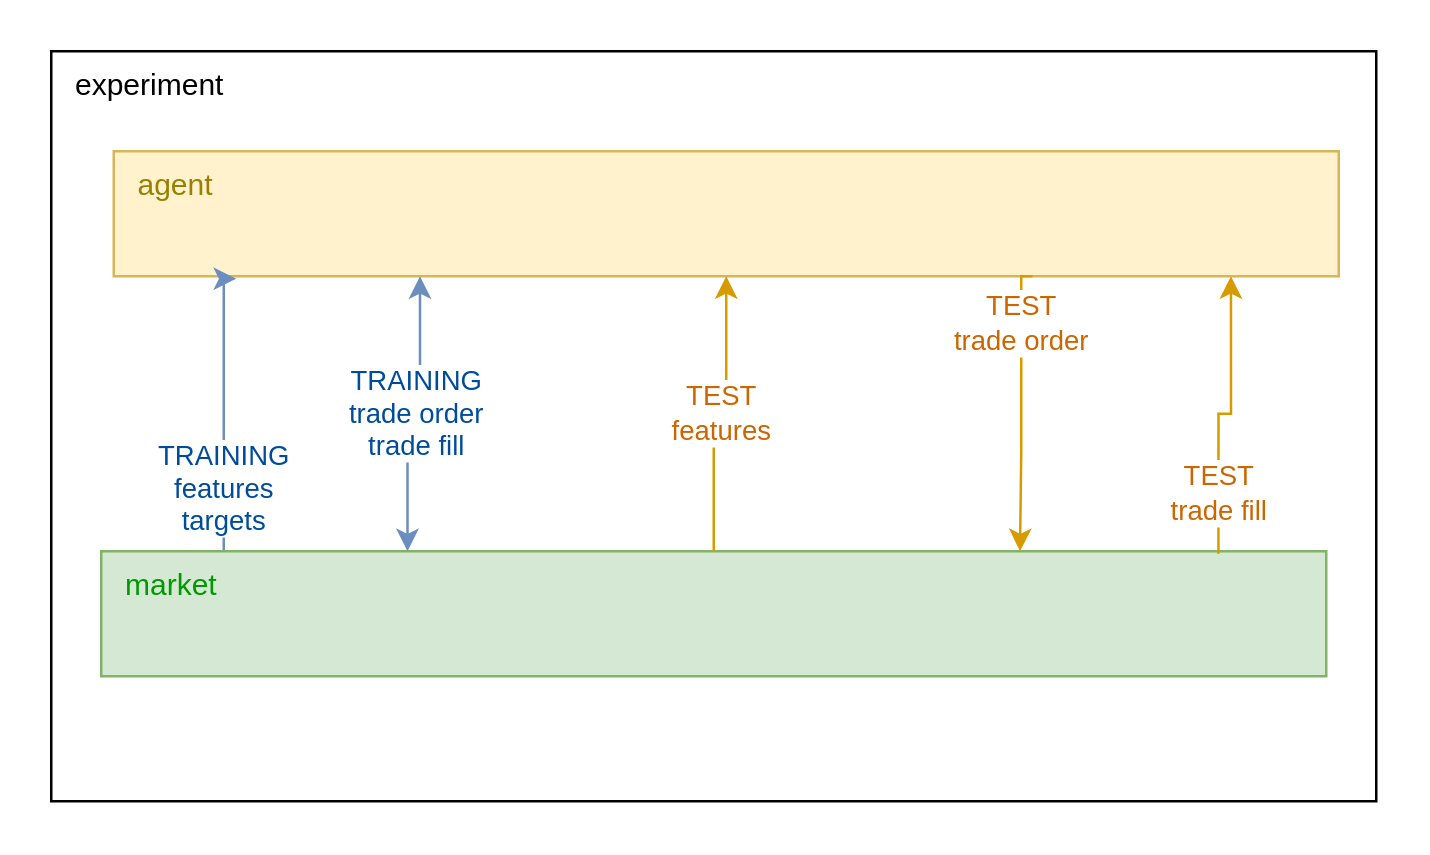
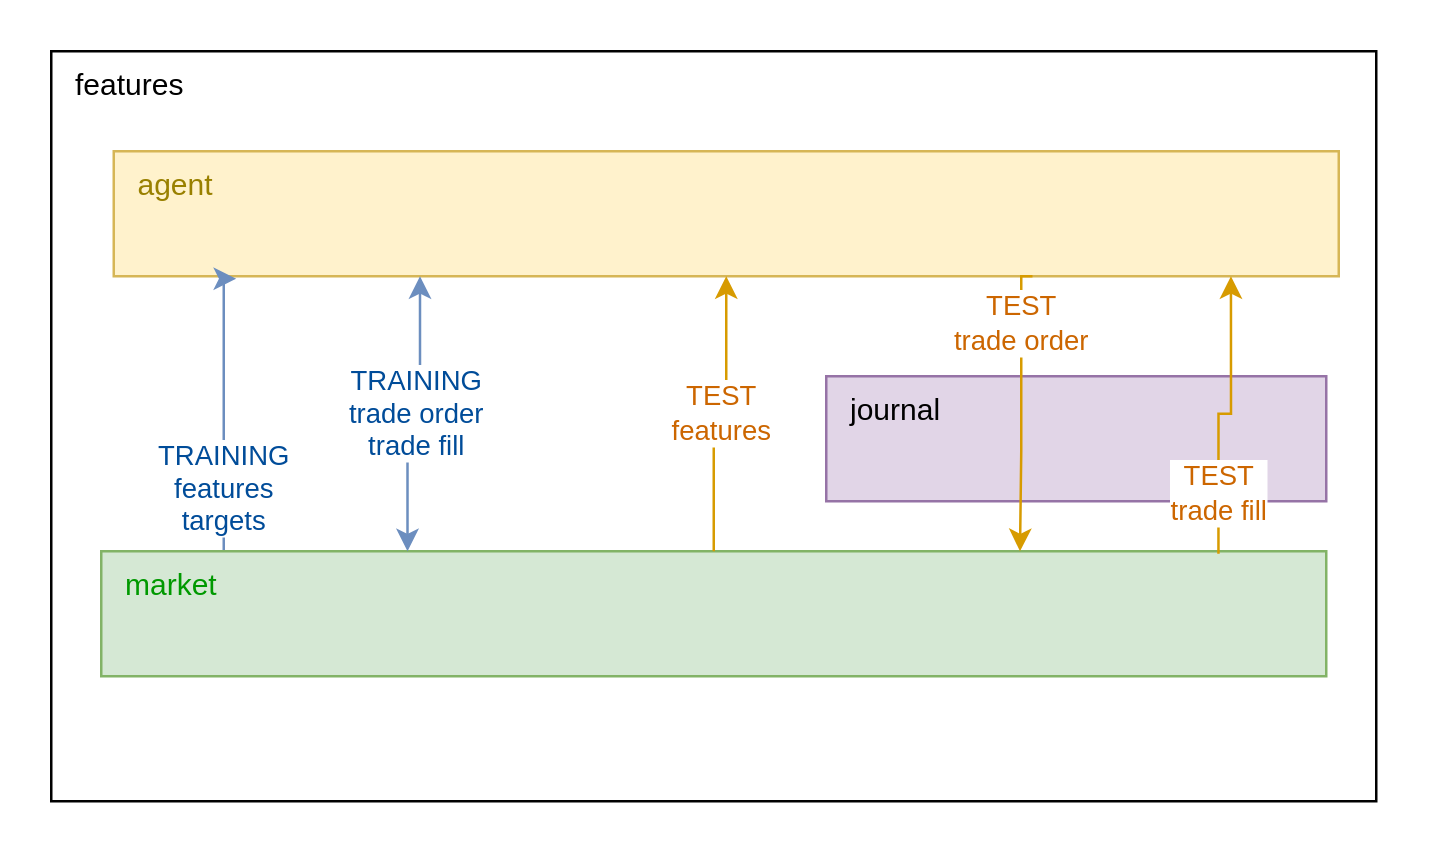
- <mxCell id="2" value="experiment" style="rounded=0;whiteSpace=wrap;html=1;verticalAlign=top;align=left;spacing=2;spacingRight=0;spacingLeft=8;" vertex="1" parent="1"><mxGeometry x="20" y="20" width="530" height="300" as="geometry" /></mxCell>
+ <mxCell id="2" value="features" style="rounded=0;whiteSpace=wrap;html=1;verticalAlign=top;align=left;spacing=2;spacingRight=0;spacingLeft=8;" vertex="1" parent="1"><mxGeometry x="20" y="20" width="530" height="300" as="geometry" /></mxCell>
+ <mxCell id="6" value="journal" style="rounded=0;whiteSpace=wrap;html=1;verticalAlign=top;align=left;spacing=2;spacingRight=0;spacingLeft=8;strokeWidth=1;strokeColor=#9673a6;fillColor=#e1d5e7;" vertex="1" parent="1"><mxGeometry x="330" y="150" width="200" height="50" as="geometry" /></mxCell>
